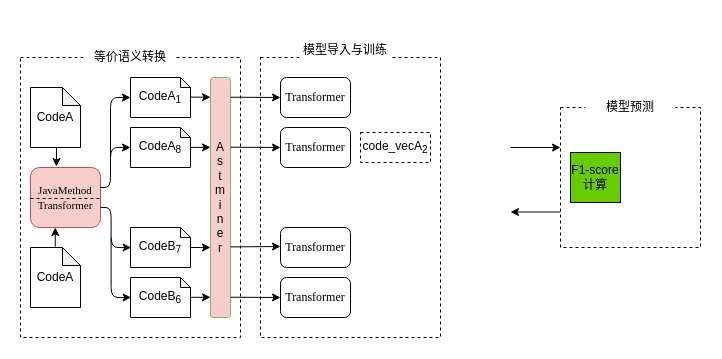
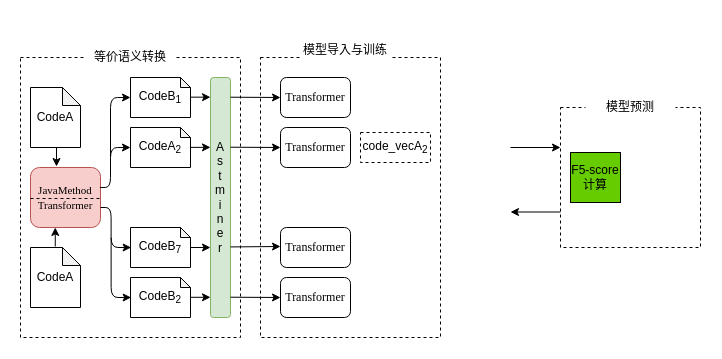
- <mxCell id="19" value="CodeA&lt;sub&gt;1&lt;/sub&gt;" style="shape=note;whiteSpace=wrap;html=1;backgroundOutline=1;darkOpacity=0.05;size=10;" vertex="1" parent="1"><mxGeometry x="130" y="77" width="60" height="40" as="geometry" /></mxCell>
+ <mxCell id="19" value="CodeB&lt;sub&gt;1&lt;/sub&gt;" style="shape=note;whiteSpace=wrap;html=1;backgroundOutline=1;darkOpacity=0.05;size=10;" vertex="1" parent="1"><mxGeometry x="130" y="77" width="60" height="40" as="geometry" /></mxCell>
- <mxCell id="20" value="CodeA&lt;sub&gt;8&lt;/sub&gt;" style="shape=note;whiteSpace=wrap;html=1;backgroundOutline=1;darkOpacity=0.05;size=10;" vertex="1" parent="1"><mxGeometry x="130" y="127" width="60" height="40" as="geometry" /></mxCell>
+ <mxCell id="20" value="CodeA&lt;sub&gt;2&lt;/sub&gt;" style="shape=note;whiteSpace=wrap;html=1;backgroundOutline=1;darkOpacity=0.05;size=10;" vertex="1" parent="1"><mxGeometry x="130" y="127" width="60" height="40" as="geometry" /></mxCell>
- <mxCell id="8" value="&lt;div&gt;F1-score&lt;/div&gt;&lt;div&gt;计算&lt;br&gt;&lt;/div&gt;" style="whiteSpace=wrap;html=1;aspect=fixed;labelBackgroundColor=none;fillColor=#66CC00;" vertex="1" parent="1"><mxGeometry x="570" y="152" width="50" height="50" as="geometry" /></mxCell>
+ <mxCell id="8" value="&lt;div&gt;F5-score&lt;/div&gt;&lt;div&gt;计算&lt;br&gt;&lt;/div&gt;" style="whiteSpace=wrap;html=1;aspect=fixed;labelBackgroundColor=none;fillColor=#66CC00;" vertex="1" parent="1"><mxGeometry x="570" y="152" width="50" height="50" as="geometry" /></mxCell>
- <mxCell id="25" value="&lt;div&gt;A&lt;/div&gt;&lt;div&gt;s&lt;br&gt;&lt;/div&gt;&lt;div&gt;t&lt;/div&gt;&lt;div&gt;m&lt;/div&gt;&lt;div&gt;i&lt;/div&gt;&lt;div&gt;n&lt;/div&gt;&lt;div&gt;e&lt;/div&gt;&lt;div&gt;r&lt;br&gt;&lt;/div&gt;" style="rounded=1;whiteSpace=wrap;html=1;fillColor=#f8cecc;strokeColor=#82b366;" vertex="1" parent="1"><mxGeometry x="210" y="77" width="20" height="240" as="geometry" /></mxCell>
+ <mxCell id="25" value="&lt;div&gt;A&lt;/div&gt;&lt;div&gt;s&lt;br&gt;&lt;/div&gt;&lt;div&gt;t&lt;/div&gt;&lt;div&gt;m&lt;/div&gt;&lt;div&gt;i&lt;/div&gt;&lt;div&gt;n&lt;/div&gt;&lt;div&gt;e&lt;/div&gt;&lt;div&gt;r&lt;br&gt;&lt;/div&gt;" style="rounded=1;whiteSpace=wrap;html=1;fillColor=#d5e8d4;strokeColor=#82b366;" vertex="1" parent="1"><mxGeometry x="210" y="77" width="20" height="240" as="geometry" /></mxCell>
- <mxCell id="24" value="CodeB&lt;sub&gt;6&lt;/sub&gt;" style="shape=note;whiteSpace=wrap;html=1;backgroundOutline=1;darkOpacity=0.05;size=10;" vertex="1" parent="1"><mxGeometry x="130" y="277" width="60" height="40" as="geometry" /></mxCell>
+ <mxCell id="24" value="CodeB&lt;sub&gt;2&lt;/sub&gt;" style="shape=note;whiteSpace=wrap;html=1;backgroundOutline=1;darkOpacity=0.05;size=10;" vertex="1" parent="1"><mxGeometry x="130" y="277" width="60" height="40" as="geometry" /></mxCell>
